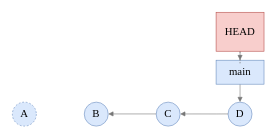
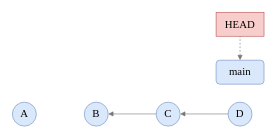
- <mxCell id="11" value="HEAD" style="rounded=0;whiteSpace=wrap;html=1;align=center;verticalAlign=middle;spacing=2;fontFamily=Source Han Sans;fontSize=18;fillColor=#f8cecc;strokeColor=#b85450;" vertex="1" parent="1"><mxGeometry x="360" y="20" width="80" height="65" as="geometry" /></mxCell>
+ <mxCell id="11" value="HEAD" style="rounded=0;whiteSpace=wrap;html=1;align=center;verticalAlign=middle;spacing=2;fontFamily=Source Han Sans;fontSize=18;fillColor=#f8cecc;strokeColor=#b85450;" vertex="1" parent="1"><mxGeometry x="360" y="20" width="80" height="40" as="geometry" /></mxCell>
- <mxCell id="4" value="main" style="whiteSpace=wrap;html=1;fontFamily=Source Han Sans;fillColor=#dae8fc;strokeColor=#6c8ebf;gradientColor=none;spacing=2;fontSize=18;" vertex="1" parent="1"><mxGeometry x="360" y="100" width="80" height="40" as="geometry" /></mxCell>
+ <mxCell id="4" value="main" style="whiteSpace=wrap;html=1;fontFamily=Source Han Sans;fillColor=#dae8fc;strokeColor=#6c8ebf;gradientColor=none;spacing=2;fontSize=18;rounded=1;" vertex="1" parent="1"><mxGeometry x="360" y="100" width="80" height="40" as="geometry" /></mxCell>
- <mxCell id="3" style="edgeStyle=orthogonalEdgeStyle;rounded=0;orthogonalLoop=1;jettySize=auto;html=1;exitX=0.5;exitY=0;exitDx=0;exitDy=0;entryX=0.5;entryY=1;entryDx=0;entryDy=0;fontFamily=Source Han Sans;fontSize=12;fontColor=default;strokeColor=light-dark(#777777,#777777);align=center;verticalAlign=middle;labelBackgroundColor=default;startArrow=block;startFill=1;endArrow=none;endFill=0;fillColor=none;" edge="1" parent="1" source="7" target="4"><mxGeometry relative="1" as="geometry" /></mxCell>
- <mxCell id="2" value="&lt;font&gt;A&lt;/font&gt;" style="ellipse;whiteSpace=wrap;html=1;fillColor=#dae8fc;strokeColor=#6c8ebf;gradientColor=none;fontFamily=Source Han Sans;horizontal=1;spacing=2;fontSize=18;dashed=1;" vertex="1" parent="1"><mxGeometry x="20" y="170" width="40" height="40" as="geometry" /></mxCell>
+ <mxCell id="2" value="&lt;font&gt;A&lt;/font&gt;" style="ellipse;whiteSpace=wrap;html=1;fillColor=#dae8fc;strokeColor=#6c8ebf;gradientColor=none;fontFamily=Source Han Sans;horizontal=1;spacing=2;fontSize=18;" vertex="1" parent="1"><mxGeometry x="20" y="170" width="40" height="40" as="geometry" /></mxCell>
